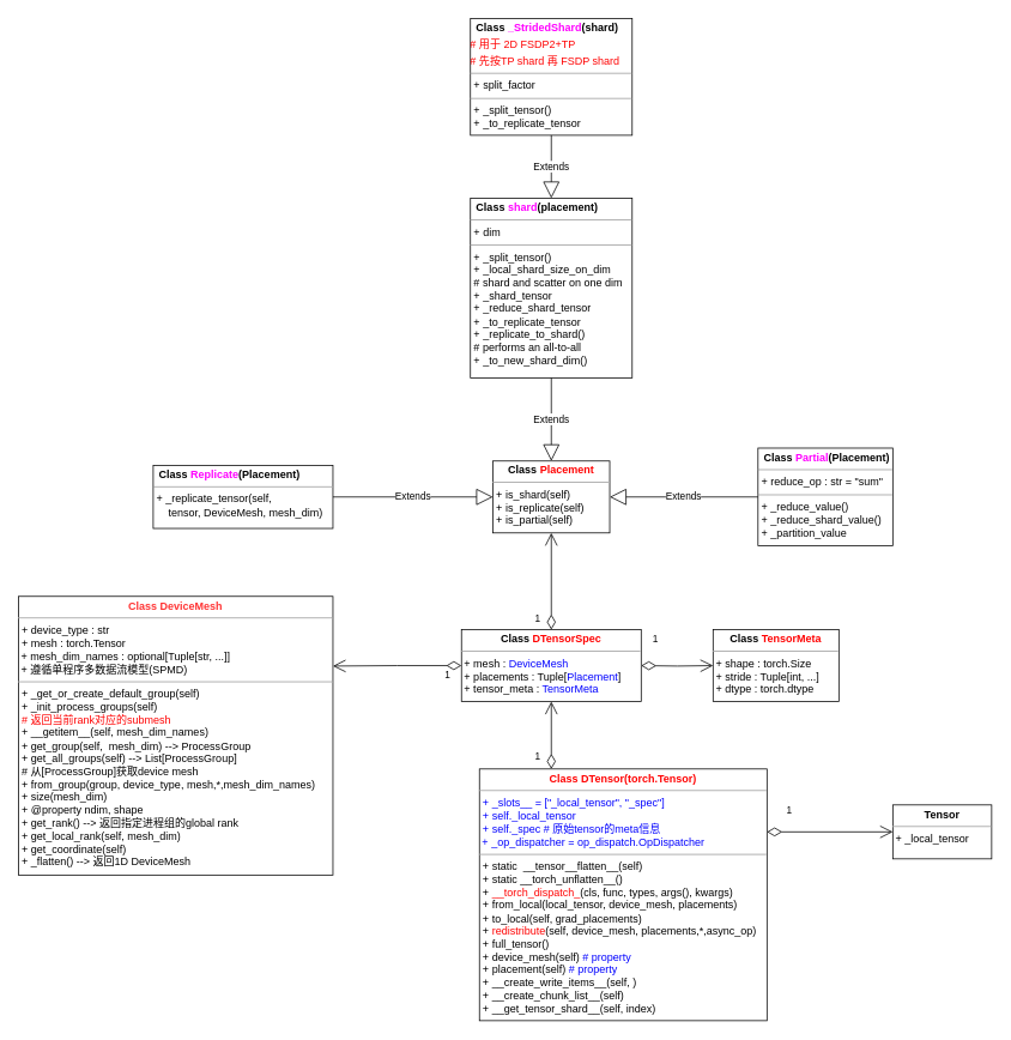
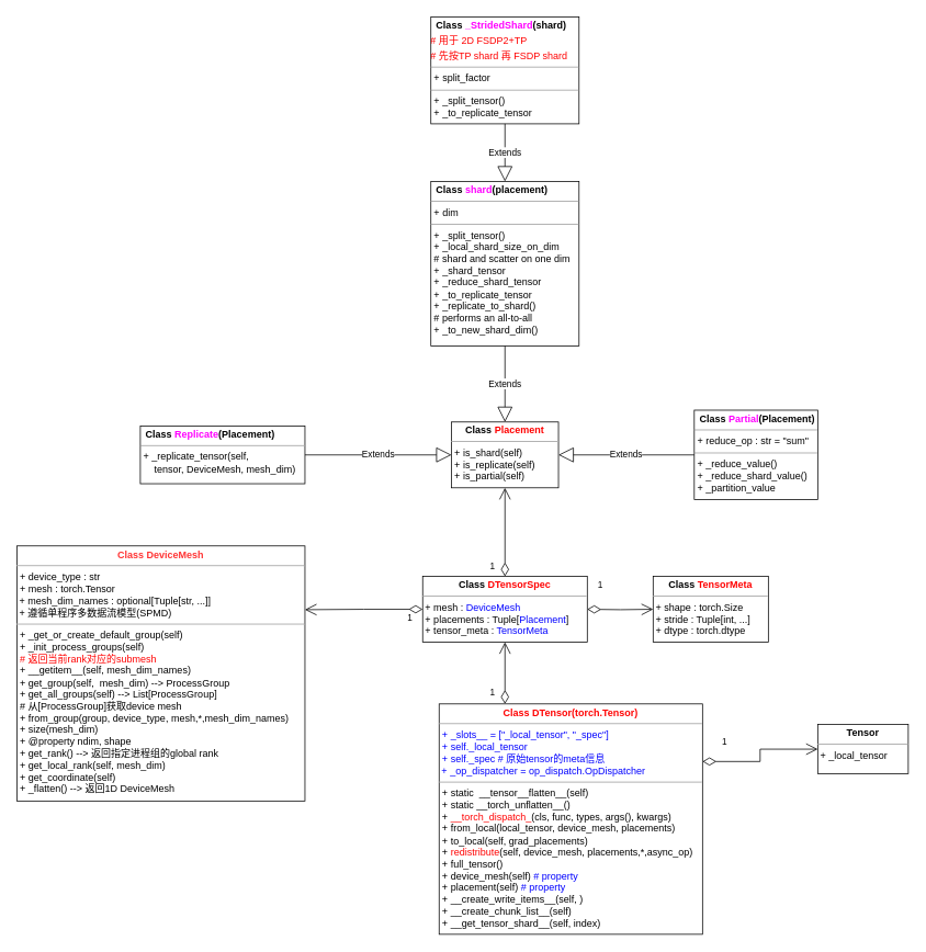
- <mxCell id="5" value="&lt;p style=&quot;margin:0px;margin-top:4px;text-align:center;&quot;&gt;&lt;b&gt;Tensor&lt;/b&gt;&lt;/p&gt;&lt;hr size=&quot;1&quot;&gt;&lt;p style=&quot;margin:0px;margin-left:4px;&quot;&gt;&lt;/p&gt;&amp;nbsp;+ _local_tensor&lt;br&gt;&lt;p style=&quot;margin:0px;margin-left:4px;&quot;&gt;&lt;/p&gt;&lt;p style=&quot;margin:0px;margin-left:4px;&quot;&gt;&lt;/p&gt;" style="verticalAlign=top;align=left;overflow=fill;html=1;whiteSpace=wrap;" parent="1" vertex="1"><mxGeometry x="993" y="895" width="110" height="60" as="geometry" /></mxCell>
+ <mxCell id="5" value="&lt;p style=&quot;margin:0px;margin-top:4px;text-align:center;&quot;&gt;&lt;b&gt;Tensor&lt;/b&gt;&lt;/p&gt;&lt;hr size=&quot;1&quot;&gt;&lt;p style=&quot;margin:0px;margin-left:4px;&quot;&gt;&lt;/p&gt;&amp;nbsp;+ _local_tensor&lt;br&gt;&lt;p style=&quot;margin:0px;margin-left:4px;&quot;&gt;&lt;/p&gt;&lt;p style=&quot;margin:0px;margin-left:4px;&quot;&gt;&lt;/p&gt;" style="verticalAlign=top;align=left;overflow=fill;html=1;whiteSpace=wrap;" parent="1" vertex="1"><mxGeometry x="993" y="880" width="110" height="60" as="geometry" /></mxCell>
